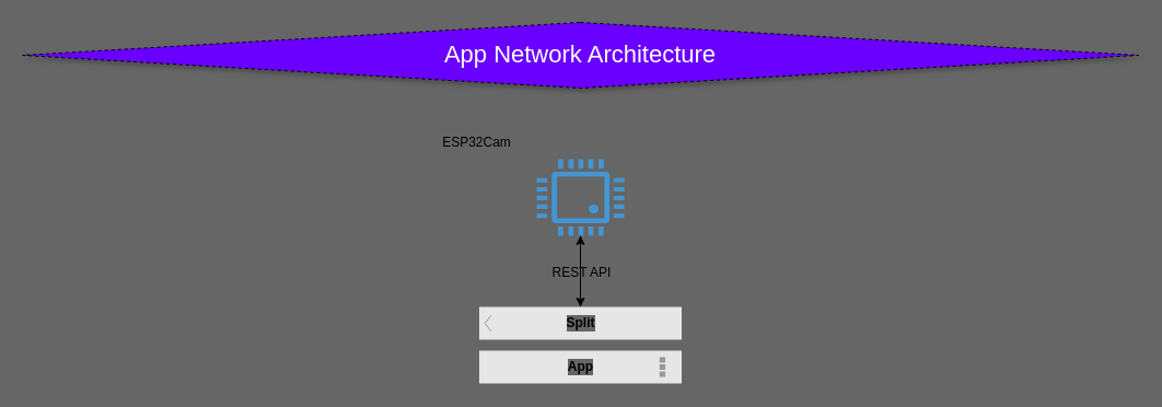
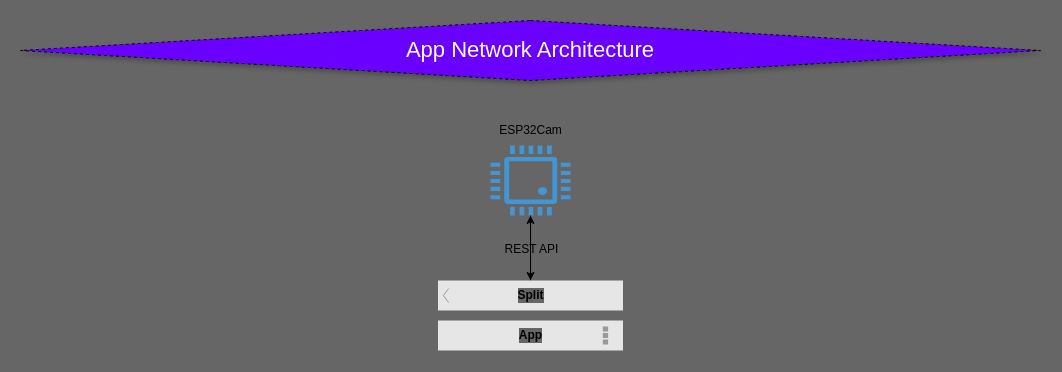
- <mxCell id="4" value="ESP32Cam" style="text;html=1;resizable=0;autosize=1;align=center;verticalAlign=middle;points=[];fillColor=none;strokeColor=none;rounded=1;shadow=1;glass=1;dashed=1;fontFamily=Helvetica;fontSize=12;" vertex="1" parent="1"><mxGeometry x="395" y="120" width="80" height="20" as="geometry" /></mxCell>
+ <mxCell id="4" value="ESP32Cam" style="text;html=1;resizable=0;autosize=1;align=center;verticalAlign=middle;points=[];fillColor=none;strokeColor=none;rounded=1;shadow=1;glass=1;dashed=1;fontFamily=Helvetica;fontSize=12;" vertex="1" parent="1"><mxGeometry x="490" y="120" width="80" height="20" as="geometry" /></mxCell>
